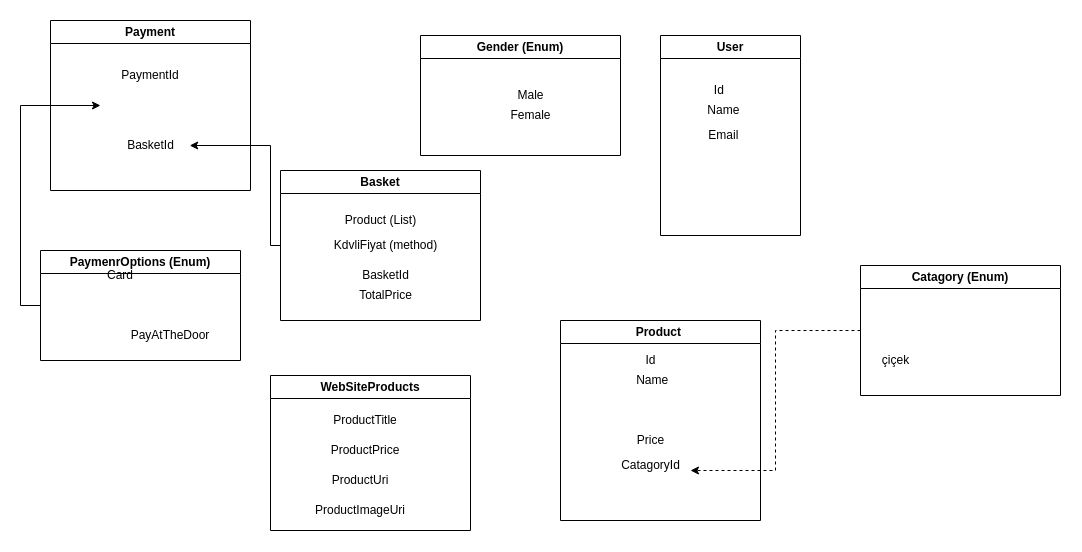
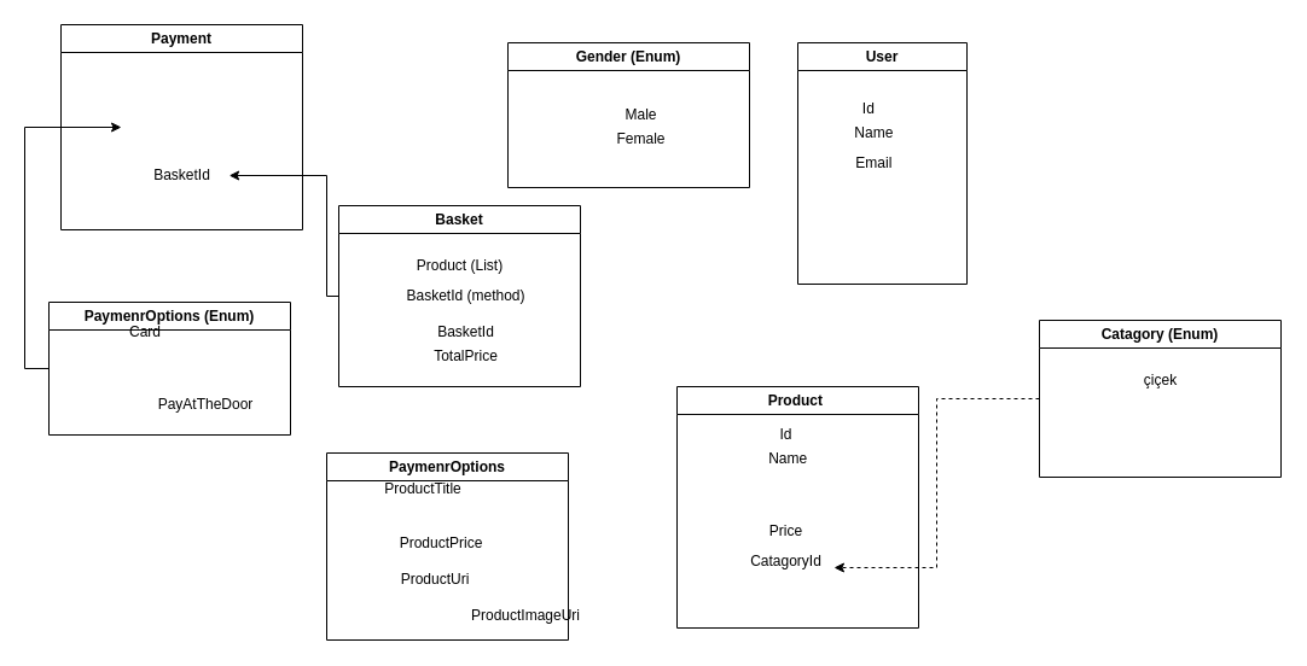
- <mxCell id="24" value="PaymentId" style="text;html=1;strokeColor=none;fillColor=none;align=center;verticalAlign=middle;whiteSpace=wrap;rounded=0;" parent="23" vertex="1"><mxGeometry x="70" y="40" width="60" height="30" as="geometry" /></mxCell>
- <mxCell id="19" value="KdvliFiyat (method)" style="text;html=1;align=center;verticalAlign=middle;resizable=0;points=[];autosize=1;strokeColor=none;fillColor=none;" parent="18" vertex="1"><mxGeometry x="40" y="60" width="130" height="30" as="geometry" /></mxCell>
+ <mxCell id="19" value="BasketId (method)" style="text;html=1;align=center;verticalAlign=middle;resizable=0;points=[];autosize=1;strokeColor=none;fillColor=none;" parent="18" vertex="1"><mxGeometry x="40" y="60" width="130" height="30" as="geometry" /></mxCell>
- <mxCell id="16" value="çiçek" style="text;html=1;align=center;verticalAlign=middle;resizable=0;points=[];autosize=1;strokeColor=none;fillColor=none;" parent="15" vertex="1"><mxGeometry x="10" y="80" width="50" height="30" as="geometry" /></mxCell>
+ <mxCell id="16" value="çiçek" style="text;html=1;align=center;verticalAlign=middle;resizable=0;points=[];autosize=1;strokeColor=none;fillColor=none;" parent="15" vertex="1"><mxGeometry x="75" y="35" width="50" height="30" as="geometry" /></mxCell>
- <mxCell id="30" value="WebSiteProducts" style="swimlane;whiteSpace=wrap;html=1;" vertex="1" parent="1"><mxGeometry x="270" y="375" width="200" height="155" as="geometry" /></mxCell>
+ <mxCell id="30" value="PaymenrOptions" style="swimlane;whiteSpace=wrap;html=1;" vertex="1" parent="1"><mxGeometry x="270" y="375" width="200" height="155" as="geometry" /></mxCell>
- <mxCell id="31" value="ProductTitle" style="text;html=1;strokeColor=none;fillColor=none;align=center;verticalAlign=middle;whiteSpace=wrap;rounded=0;" vertex="1" parent="30"><mxGeometry x="65" y="30" width="60" height="30" as="geometry" /></mxCell>
+ <mxCell id="31" value="ProductTitle" style="text;html=1;strokeColor=none;fillColor=none;align=center;verticalAlign=middle;whiteSpace=wrap;rounded=0;" vertex="1" parent="30"><mxGeometry x="50" y="15" width="60" height="30" as="geometry" /></mxCell>
- <mxCell id="34" value="ProductImageUri" style="text;html=1;strokeColor=none;fillColor=none;align=center;verticalAlign=middle;whiteSpace=wrap;rounded=0;" vertex="1" parent="30"><mxGeometry x="60" y="120" width="60" height="30" as="geometry" /></mxCell>
+ <mxCell id="34" value="ProductImageUri" style="text;html=1;strokeColor=none;fillColor=none;align=center;verticalAlign=middle;whiteSpace=wrap;rounded=0;" vertex="1" parent="30"><mxGeometry x="135" y="120" width="60" height="30" as="geometry" /></mxCell>
